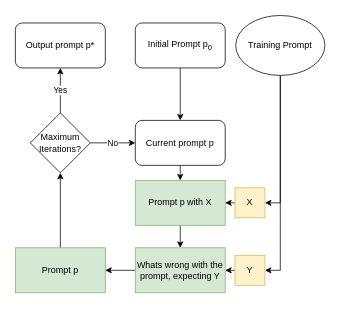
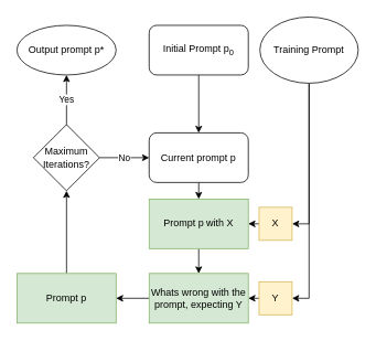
- <mxCell id="17" value="Output prompt p*" style="rounded=1;whiteSpace=wrap;html=1;" parent="1" vertex="1"><mxGeometry x="20" y="30" width="120" height="60" as="geometry" /></mxCell>
+ <mxCell id="17" value="Output prompt p*" style="ellipse;whiteSpace=wrap;html=1;" parent="1" vertex="1"><mxGeometry x="20" y="30" width="120" height="60" as="geometry" /></mxCell>
